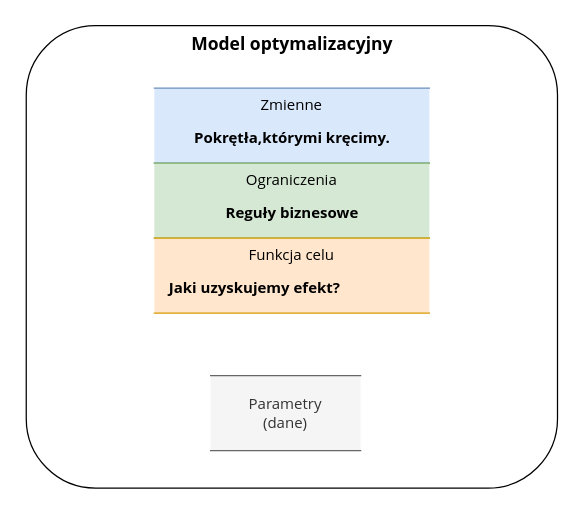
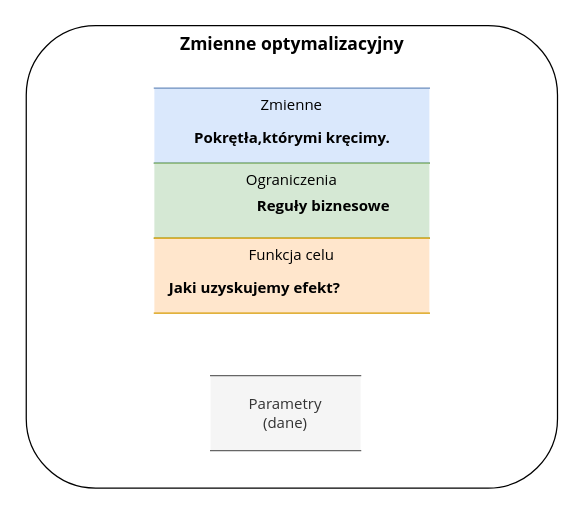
- <mxCell id="2" value="&lt;b&gt;&lt;font face=&quot;Open sans&quot; data-font-src=&quot;https://fonts.googleapis.com/css?family=Open+sans&quot; style=&quot;font-size: 14px&quot;&gt;Model optymalizacyjny&lt;/font&gt;&lt;/b&gt;" style="rounded=1;whiteSpace=wrap;html=1;shadow=0;horizontal=1;verticalAlign=top;" vertex="1" parent="1"><mxGeometry x="20.5" y="20" width="425" height="370" as="geometry" /></mxCell>
+ <mxCell id="2" value="&lt;b&gt;&lt;font face=&quot;Open sans&quot; data-font-src=&quot;https://fonts.googleapis.com/css?family=Open+sans&quot; style=&quot;font-size: 14px&quot;&gt;Zmienne optymalizacyjny&lt;/font&gt;&lt;/b&gt;" style="rounded=1;whiteSpace=wrap;html=1;shadow=0;horizontal=1;verticalAlign=top;" vertex="1" parent="1"><mxGeometry x="20.5" y="20" width="425" height="370" as="geometry" /></mxCell>
- <mxCell id="9" value="Reguły biznesowe" style="text;html=1;resizable=0;autosize=1;align=center;verticalAlign=middle;points=[];fillColor=none;strokeColor=none;rounded=0;shadow=0;fontFamily=Open sans;fontSource=https%3A%2F%2Ffonts.googleapis.com%2Fcss%3Ffamily%3DOpen%2Bsans;fontStyle=1" vertex="1" parent="1"><mxGeometry x="178" y="160" width="110" height="20" as="geometry" /></mxCell>
+ <mxCell id="9" value="Reguły biznesowe" style="text;html=1;resizable=0;autosize=1;align=center;verticalAlign=middle;points=[];fillColor=none;strokeColor=none;rounded=0;shadow=0;fontFamily=Open sans;fontSource=https%3A%2F%2Ffonts.googleapis.com%2Fcss%3Ffamily%3DOpen%2Bsans;fontStyle=1" vertex="1" parent="1"><mxGeometry x="203" y="155" width="110" height="20" as="geometry" /></mxCell>
